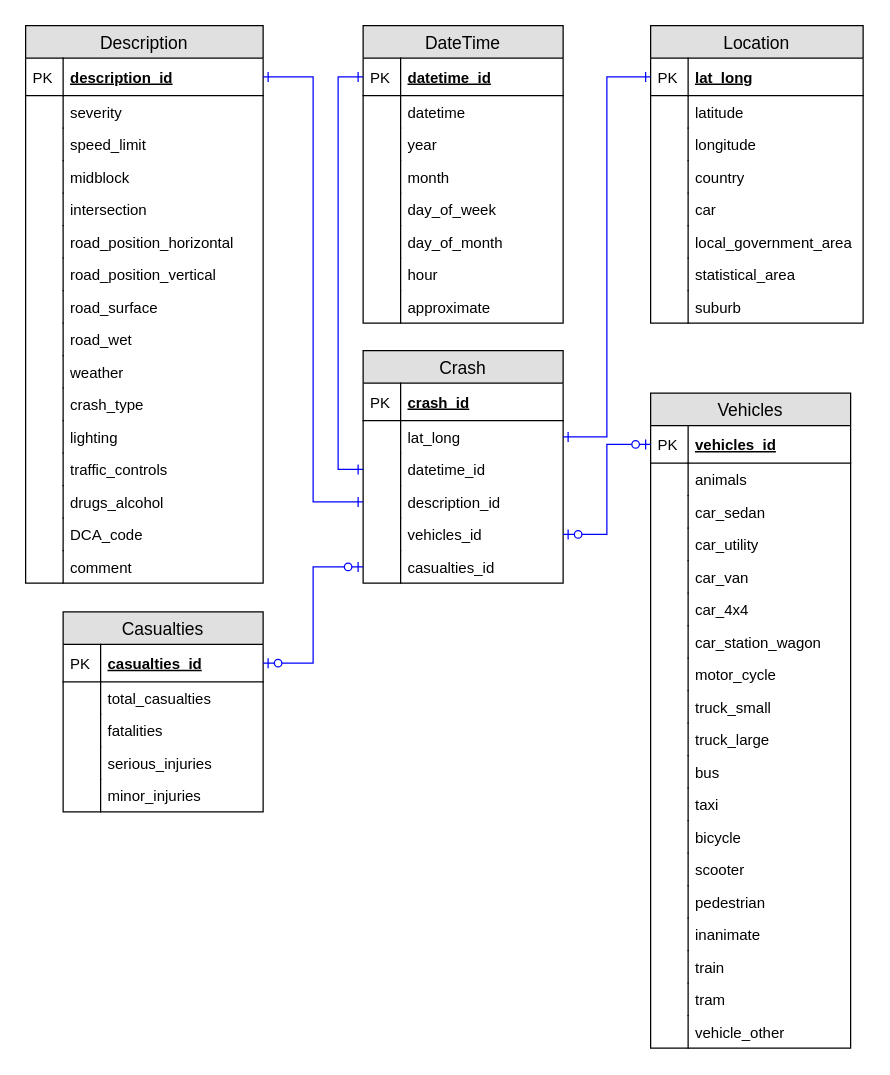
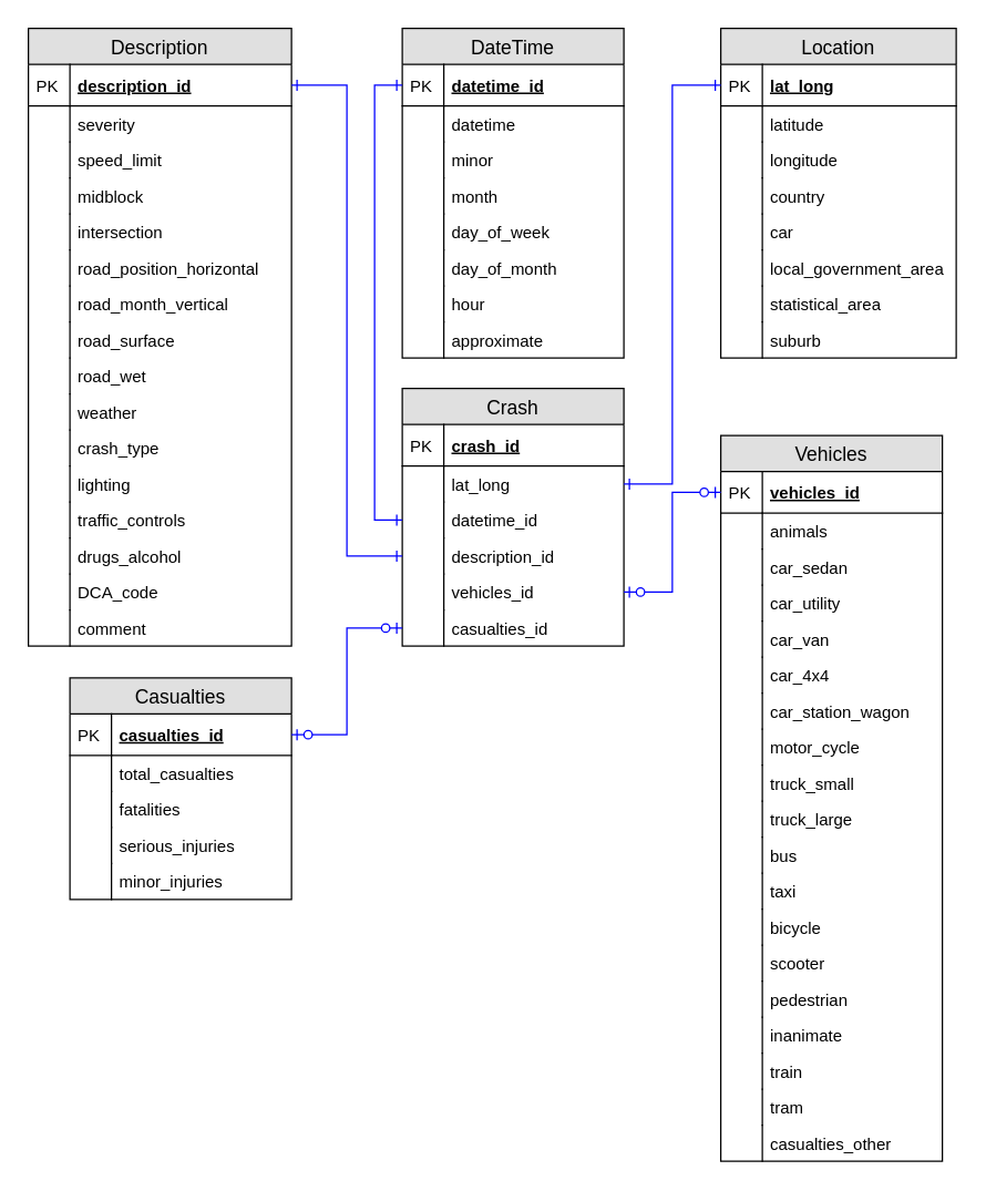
- <mxCell id="53" value="year" style="shape=partialRectangle;top=0;left=0;right=0;bottom=0;align=left;verticalAlign=top;fillColor=none;spacingLeft=34;spacingRight=4;overflow=hidden;rotatable=0;points=[[0,0.5],[1,0.5]];portConstraint=eastwest;dropTarget=0;fontSize=12;" parent="48" vertex="1"><mxGeometry y="82" width="160" height="26" as="geometry" /></mxCell>
+ <mxCell id="53" value="minor" style="shape=partialRectangle;top=0;left=0;right=0;bottom=0;align=left;verticalAlign=top;fillColor=none;spacingLeft=34;spacingRight=4;overflow=hidden;rotatable=0;points=[[0,0.5],[1,0.5]];portConstraint=eastwest;dropTarget=0;fontSize=12;" parent="48" vertex="1"><mxGeometry y="82" width="160" height="26" as="geometry" /></mxCell>
- <mxCell id="28" value="road_position_vertical" style="shape=partialRectangle;top=0;left=0;right=0;bottom=0;align=left;verticalAlign=top;fillColor=none;spacingLeft=34;spacingRight=4;overflow=hidden;rotatable=0;points=[[0,0.5],[1,0.5]];portConstraint=eastwest;dropTarget=0;fontSize=12;" parent="15" vertex="1"><mxGeometry y="186" width="190" height="26" as="geometry" /></mxCell>
+ <mxCell id="28" value="road_month_vertical" style="shape=partialRectangle;top=0;left=0;right=0;bottom=0;align=left;verticalAlign=top;fillColor=none;spacingLeft=34;spacingRight=4;overflow=hidden;rotatable=0;points=[[0,0.5],[1,0.5]];portConstraint=eastwest;dropTarget=0;fontSize=12;" parent="15" vertex="1"><mxGeometry y="186" width="190" height="26" as="geometry" /></mxCell>
- <mxCell id="119" value="vehicle_other" style="shape=partialRectangle;top=0;left=0;right=0;bottom=0;align=left;verticalAlign=top;fillColor=none;spacingLeft=34;spacingRight=4;overflow=hidden;rotatable=0;points=[[0,0.5],[1,0.5]];portConstraint=eastwest;dropTarget=0;fontSize=12;" parent="82" vertex="1"><mxGeometry y="498" width="160" height="26" as="geometry" /></mxCell>
+ <mxCell id="119" value="casualties_other" style="shape=partialRectangle;top=0;left=0;right=0;bottom=0;align=left;verticalAlign=top;fillColor=none;spacingLeft=34;spacingRight=4;overflow=hidden;rotatable=0;points=[[0,0.5],[1,0.5]];portConstraint=eastwest;dropTarget=0;fontSize=12;" parent="82" vertex="1"><mxGeometry y="498" width="160" height="26" as="geometry" /></mxCell>
